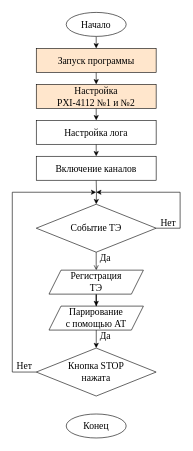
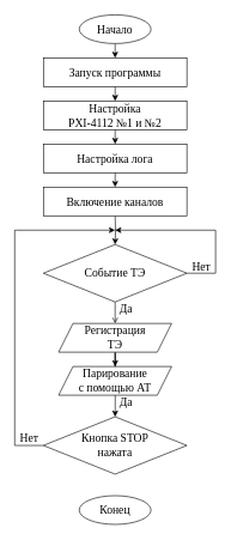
- <mxCell id="22" value="&lt;span&gt;Запуск программы&lt;/span&gt;" style="rounded=0;whiteSpace=wrap;html=1;fontFamily=Times New Roman;fontSize=16;fillColor=#ffe6cc;" vertex="1" parent="1"><mxGeometry x="60" y="80" width="200" height="40" as="geometry" /></mxCell>
+ <mxCell id="22" value="&lt;span&gt;Запуск программы&lt;/span&gt;" style="rounded=0;whiteSpace=wrap;html=1;fontFamily=Times New Roman;fontSize=16;" vertex="1" parent="1"><mxGeometry x="60" y="80" width="200" height="40" as="geometry" /></mxCell>
- <mxCell id="23" value="Настройка&lt;br&gt;PXI-4112 №1 и №2" style="rounded=0;whiteSpace=wrap;html=1;fontFamily=Times New Roman;fontSize=16;fillColor=#ffe6cc;" vertex="1" parent="1"><mxGeometry x="60" y="140" width="200" height="40" as="geometry" /></mxCell>
+ <mxCell id="23" value="Настройка&lt;br&gt;PXI-4112 №1 и №2" style="rounded=0;whiteSpace=wrap;html=1;fontFamily=Times New Roman;fontSize=16;" vertex="1" parent="1"><mxGeometry x="60" y="140" width="200" height="40" as="geometry" /></mxCell>
